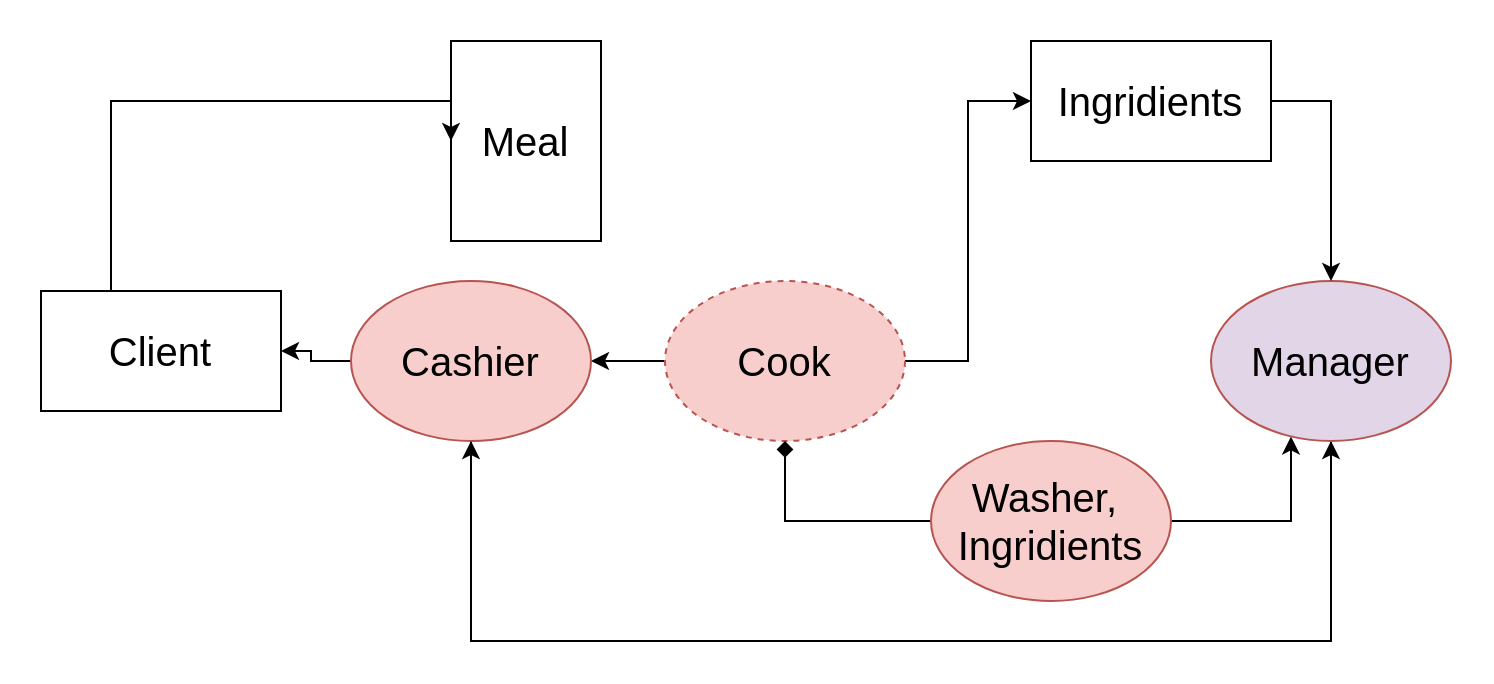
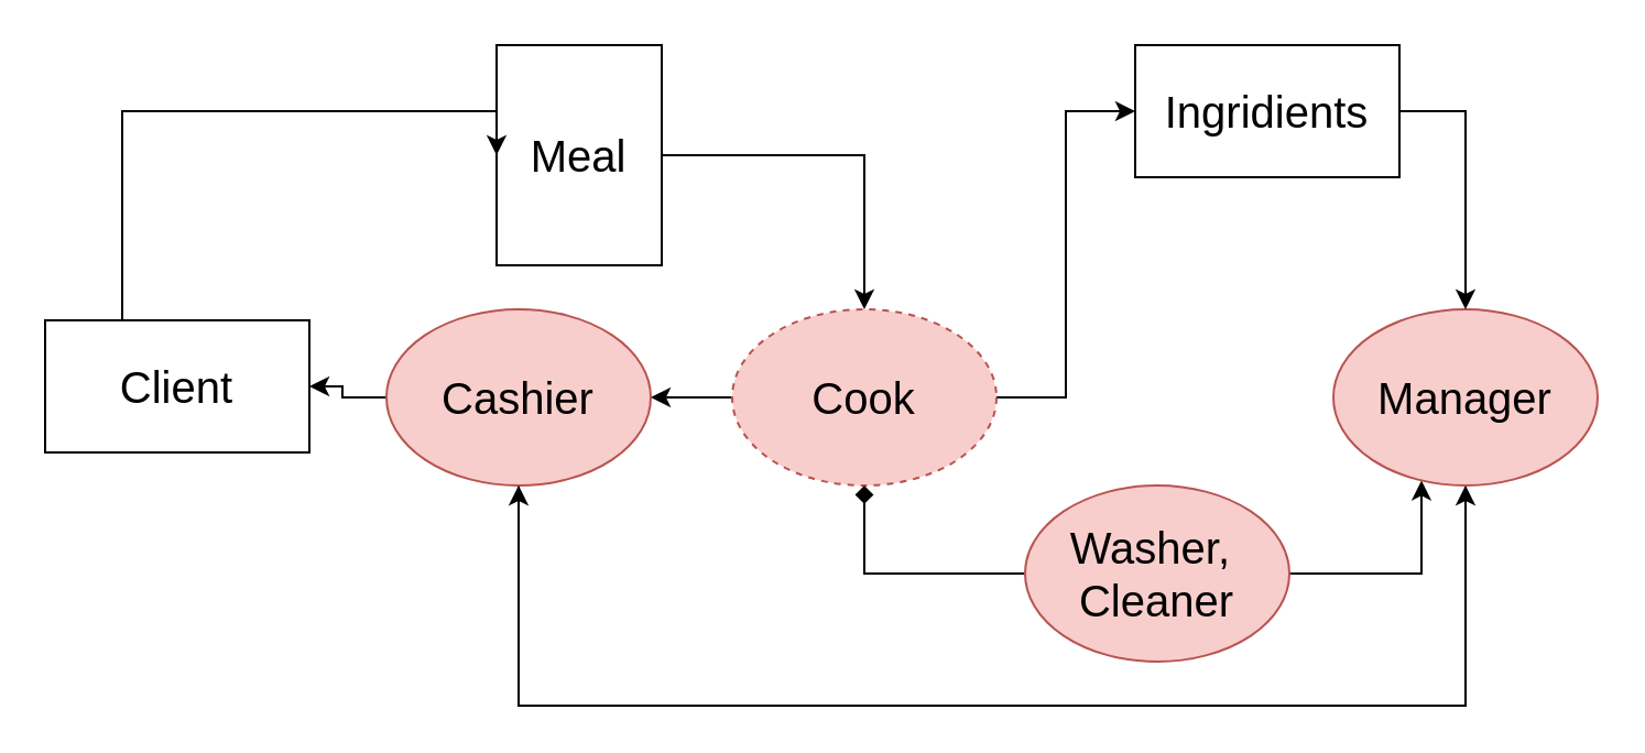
+ <mxCell id="13" style="edgeStyle=orthogonalEdgeStyle;rounded=0;orthogonalLoop=1;jettySize=auto;html=1;fontSize=20;entryX=0.5;entryY=0;entryDx=0;entryDy=0;exitX=1;exitY=0.5;exitDx=0;exitDy=0;" edge="1" parent="1" source="14" target="4"><mxGeometry relative="1" as="geometry"><mxPoint x="435" y="70" as="targetPoint" /></mxGeometry></mxCell>
- <mxCell id="12" value="Manager" style="ellipse;whiteSpace=wrap;html=1;fontSize=20;fillColor=#e1d5e7;strokeColor=#b85450;" vertex="1" parent="1"><mxGeometry x="605" y="140" width="120" height="80" as="geometry" /></mxCell>
+ <mxCell id="12" value="Manager" style="ellipse;whiteSpace=wrap;html=1;fontSize=20;fillColor=#f8cecc;strokeColor=#b85450;" vertex="1" parent="1"><mxGeometry x="605" y="140" width="120" height="80" as="geometry" /></mxCell>
- <mxCell id="10" value="Washer,&amp;nbsp;&lt;br&gt;Ingridients" style="ellipse;whiteSpace=wrap;html=1;fontSize=20;fillColor=#f8cecc;strokeColor=#b85450;" vertex="1" parent="1"><mxGeometry x="465" y="220" width="120" height="80" as="geometry" /></mxCell>
+ <mxCell id="10" value="Washer,&amp;nbsp;&lt;br&gt;Cleaner" style="ellipse;whiteSpace=wrap;html=1;fontSize=20;fillColor=#f8cecc;strokeColor=#b85450;" vertex="1" parent="1"><mxGeometry x="465" y="220" width="120" height="80" as="geometry" /></mxCell>
